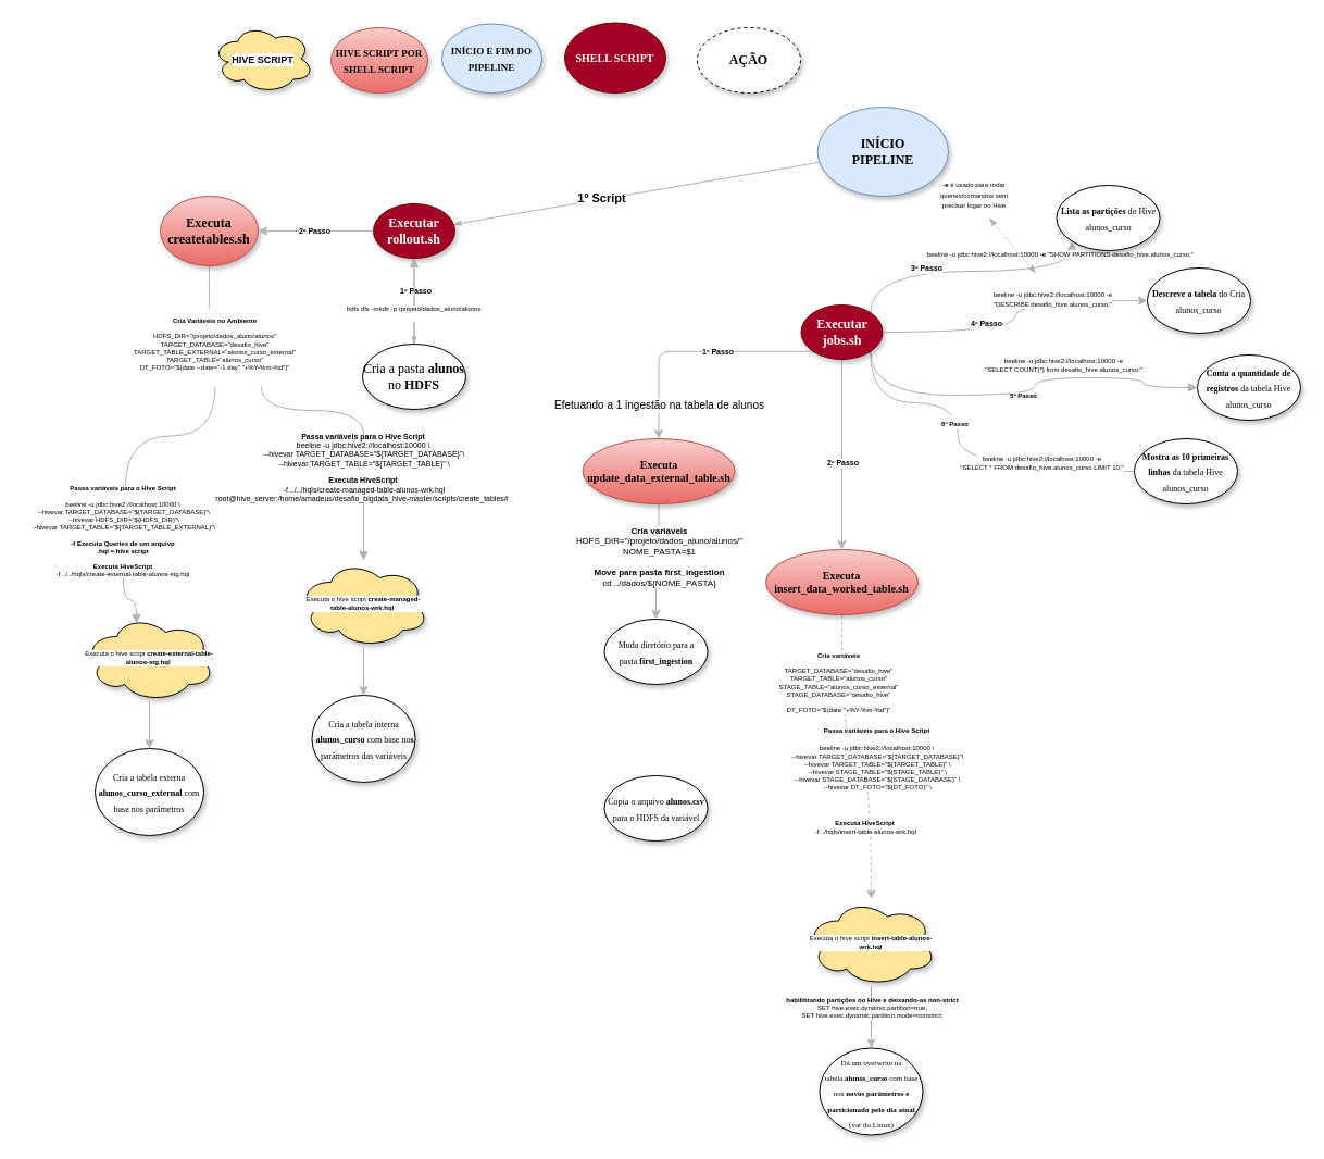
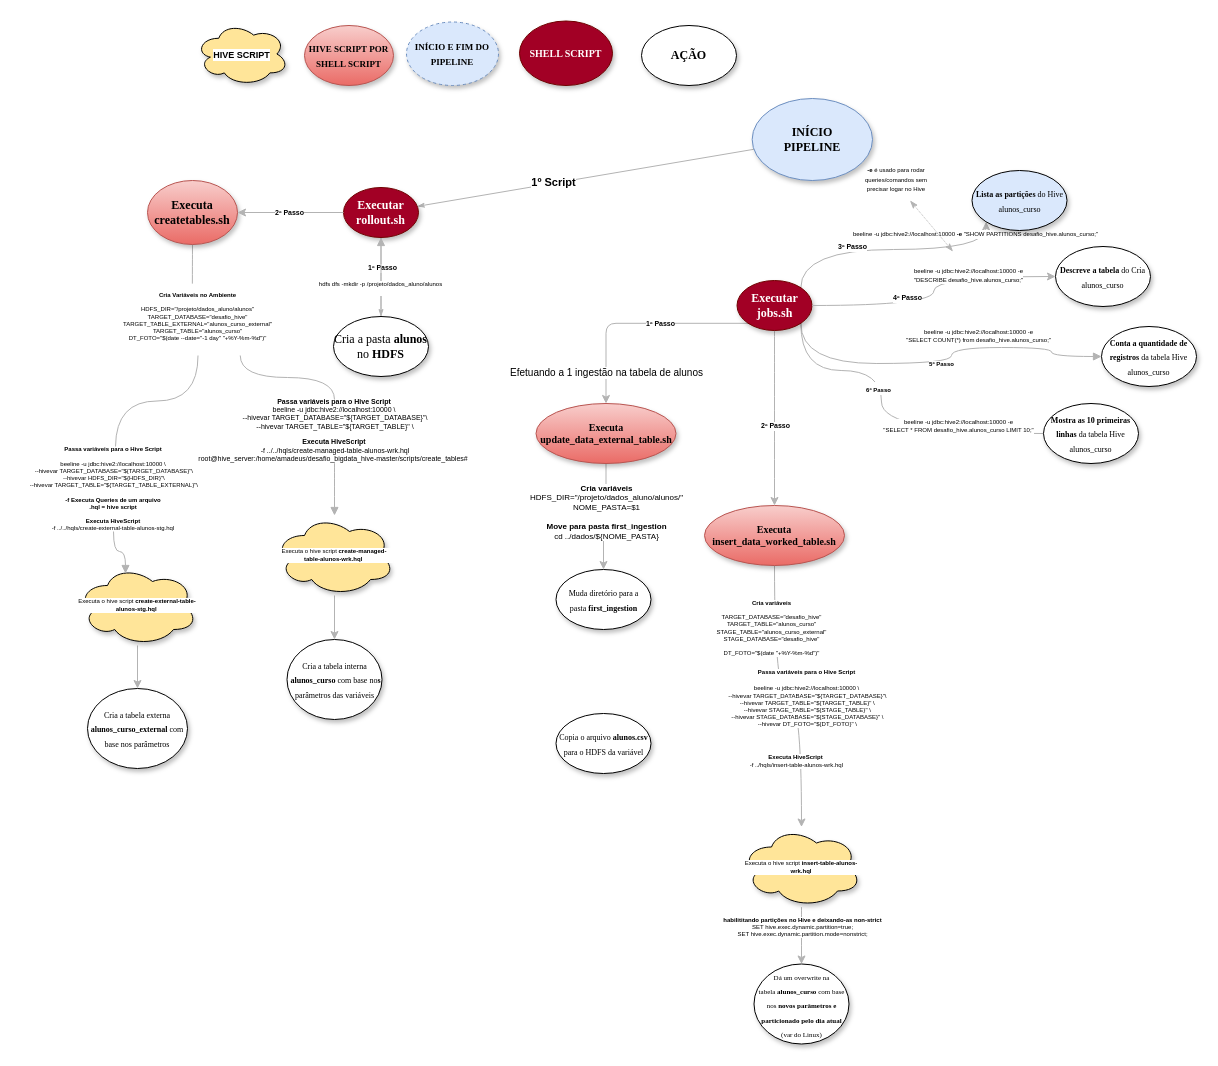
- <mxCell id="50" value="&lt;span style=&quot;background-color: initial; font-size: 9px;&quot;&gt;INÍCIO E FIM DO&lt;br&gt;PIPELINE&lt;/span&gt;" style="ellipse;whiteSpace=wrap;html=1;rounded=0;shadow=1;comic=0;labelBackgroundColor=none;strokeWidth=1;fontFamily=Verdana;fontSize=12;align=center;fillColor=#dae8fc;strokeColor=#6c8ebf;fontStyle=1;gradientColor=none;" vertex="1" parent="1"><mxGeometry x="406" y="21.5" width="92" height="63.5" as="geometry" /></mxCell>
+ <mxCell id="50" value="&lt;span style=&quot;background-color: initial; font-size: 9px;&quot;&gt;INÍCIO E FIM DO&lt;br&gt;PIPELINE&lt;/span&gt;" style="ellipse;whiteSpace=wrap;html=1;rounded=0;shadow=1;comic=0;labelBackgroundColor=none;strokeWidth=1;fontFamily=Verdana;fontSize=12;align=center;fillColor=#dae8fc;strokeColor=#6c8ebf;fontStyle=1;gradientColor=none;dashed=1;" vertex="1" parent="1"><mxGeometry x="406" y="21.5" width="92" height="63.5" as="geometry" /></mxCell>
- <mxCell id="52" value="&lt;b&gt;AÇÃO&lt;/b&gt;" style="ellipse;whiteSpace=wrap;html=1;rounded=0;shadow=1;comic=0;labelBackgroundColor=none;strokeWidth=1;fontFamily=Verdana;fontSize=12;align=center;dashed=1;" vertex="1" parent="1"><mxGeometry x="641" y="25" width="95" height="60" as="geometry" /></mxCell>
+ <mxCell id="52" value="&lt;b&gt;AÇÃO&lt;/b&gt;" style="ellipse;whiteSpace=wrap;html=1;rounded=0;shadow=1;comic=0;labelBackgroundColor=none;strokeWidth=1;fontFamily=Verdana;fontSize=12;align=center;" vertex="1" parent="1"><mxGeometry x="641" y="25" width="95" height="60" as="geometry" /></mxCell>
- <mxCell id="58" value="&lt;font style=&quot;font-size: 8px;&quot;&gt;&lt;b&gt;Lista as partições &lt;/b&gt;do Hive alunos_curso&lt;/font&gt;" style="ellipse;whiteSpace=wrap;html=1;rounded=0;shadow=1;comic=0;labelBackgroundColor=none;strokeWidth=1;fontFamily=Verdana;fontSize=12;align=center;" vertex="1" parent="1"><mxGeometry x="971.5" y="170" width="95" height="60" as="geometry" /></mxCell>
+ <mxCell id="58" value="&lt;font style=&quot;font-size: 8px;&quot;&gt;&lt;b&gt;Lista as partições &lt;/b&gt;do Hive alunos_curso&lt;/font&gt;" style="ellipse;whiteSpace=wrap;html=1;rounded=0;shadow=1;comic=0;labelBackgroundColor=none;strokeWidth=1;fontFamily=Verdana;fontSize=12;align=center;fillColor=#dae8fc;" vertex="1" parent="1"><mxGeometry x="971.5" y="170" width="95" height="60" as="geometry" /></mxCell>
- <mxCell id="38" style="edgeStyle=orthogonalEdgeStyle;curved=1;orthogonalLoop=1;jettySize=auto;html=1;fontSize=8;fontColor=default;strokeColor=#B3B3B3;dashed=1;" edge="1" parent="1" source="42" target="56"><mxGeometry relative="1" as="geometry" /></mxCell>
+ <mxCell id="38" style="edgeStyle=orthogonalEdgeStyle;curved=1;orthogonalLoop=1;jettySize=auto;html=1;fontSize=8;fontColor=default;strokeColor=#B3B3B3;" edge="1" parent="1" source="42" target="56"><mxGeometry relative="1" as="geometry" /></mxCell>
